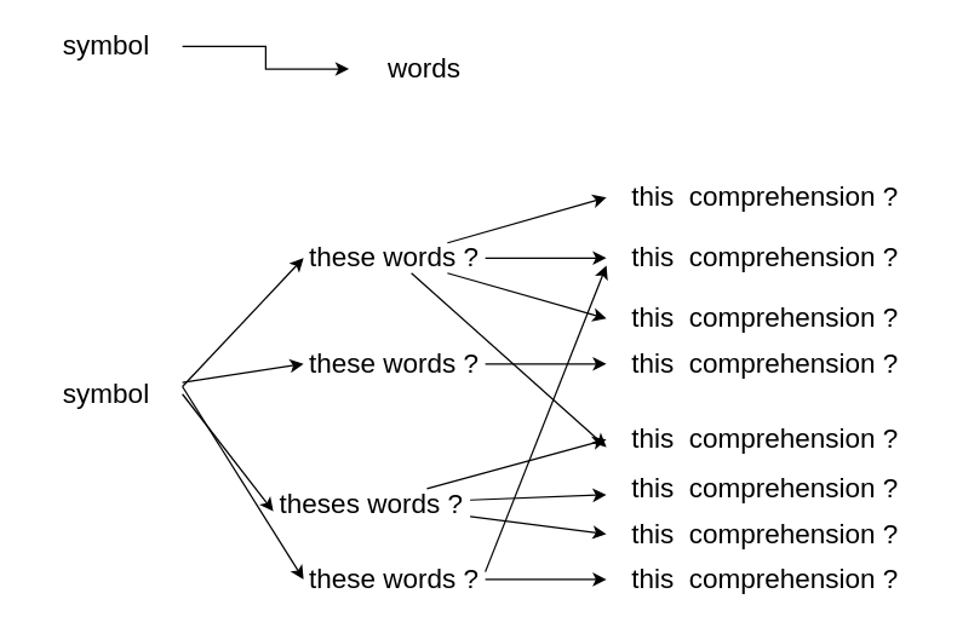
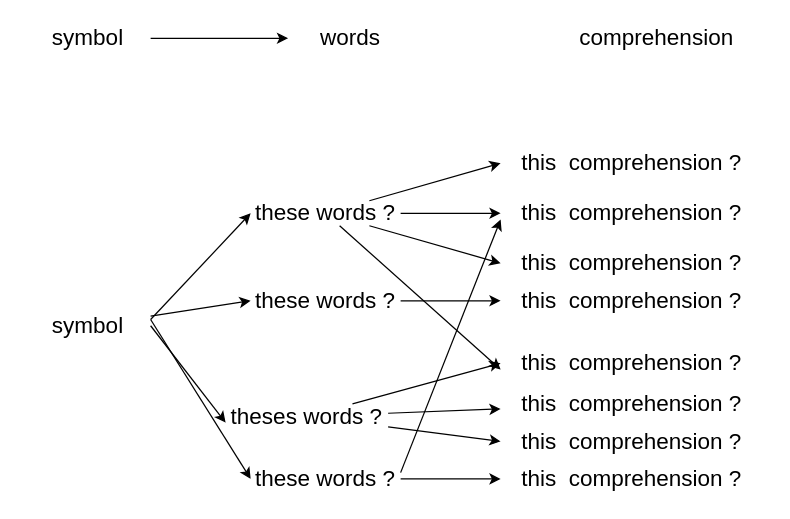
+ <mxCell id="5" value="comprehension" style="text;html=1;strokeColor=none;fillColor=none;align=center;verticalAlign=middle;whiteSpace=wrap;rounded=0;fontSize=18;" parent="1" vertex="1"><mxGeometry x="460" y="20" width="130" height="20" as="geometry" /></mxCell>
- <mxCell id="4" value="words" style="text;html=1;strokeColor=none;fillColor=none;align=center;verticalAlign=middle;whiteSpace=wrap;rounded=0;fontSize=18;" parent="1" vertex="1"><mxGeometry x="230" y="35" width="100" height="20" as="geometry" /></mxCell>
+ <mxCell id="4" value="words" style="text;html=1;strokeColor=none;fillColor=none;align=center;verticalAlign=middle;whiteSpace=wrap;rounded=0;fontSize=18;" parent="1" vertex="1"><mxGeometry x="230" y="20" width="100" height="20" as="geometry" /></mxCell>
